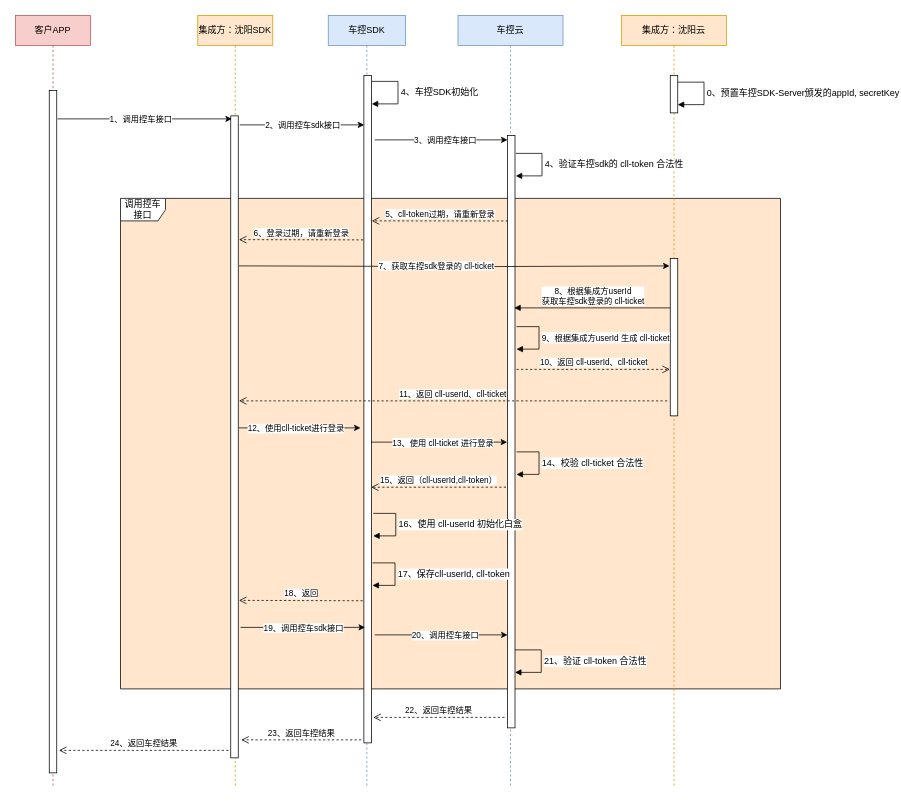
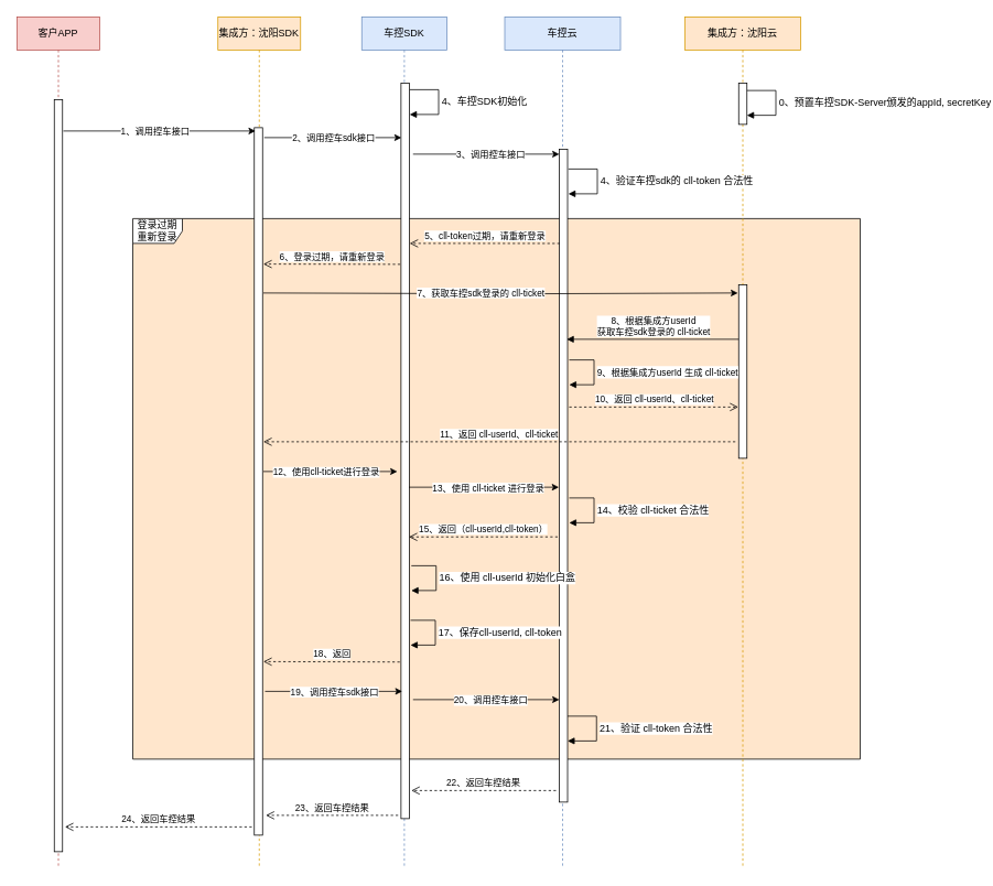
- <mxCell id="2" value="调用控车接口" style="shape=umlFrame;whiteSpace=wrap;html=1;pointerEvents=0;sketch=0;strokeColor=default;align=center;verticalAlign=middle;fontFamily=Helvetica;fontSize=12;fontColor=default;fillColor=default;swimlaneFillColor=#FFE6CC;gradientColor=none;" parent="1" vertex="1"><mxGeometry x="160" y="264" width="880" height="654" as="geometry" /></mxCell>
+ <mxCell id="2" value="登录过期重新登录" style="shape=umlFrame;whiteSpace=wrap;html=1;pointerEvents=0;sketch=0;strokeColor=default;align=center;verticalAlign=middle;fontFamily=Helvetica;fontSize=12;fontColor=default;fillColor=default;swimlaneFillColor=#FFE6CC;gradientColor=none;" parent="1" vertex="1"><mxGeometry x="160" y="264" width="880" height="654" as="geometry" /></mxCell>
